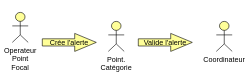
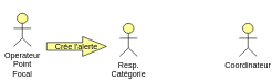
- <mxCell id="5" value="Valide l'alerte" style="html=1;outlineConnect=0;whiteSpace=wrap;fillColor=#ffff99;shape=mxgraph.archimate3.process;" vertex="1" parent="1"><mxGeometry x="230" y="55" width="90" height="30" as="geometry" /></mxCell>
- <mxCell id="4" value="Point. Catégorie" style="html=1;outlineConnect=0;whiteSpace=wrap;fillColor=#ffff99;verticalLabelPosition=bottom;verticalAlign=top;align=center;shape=mxgraph.archimate3.actor;" vertex="1" parent="1"><mxGeometry x="180" y="35" width="26.5" height="50" as="geometry" /></mxCell>
+ <mxCell id="4" value="Resp. Catégorie" style="html=1;outlineConnect=0;whiteSpace=wrap;fillColor=#ffff99;verticalLabelPosition=bottom;verticalAlign=top;align=center;shape=mxgraph.archimate3.actor;" vertex="1" parent="1"><mxGeometry x="180" y="35" width="26.5" height="50" as="geometry" /></mxCell>
